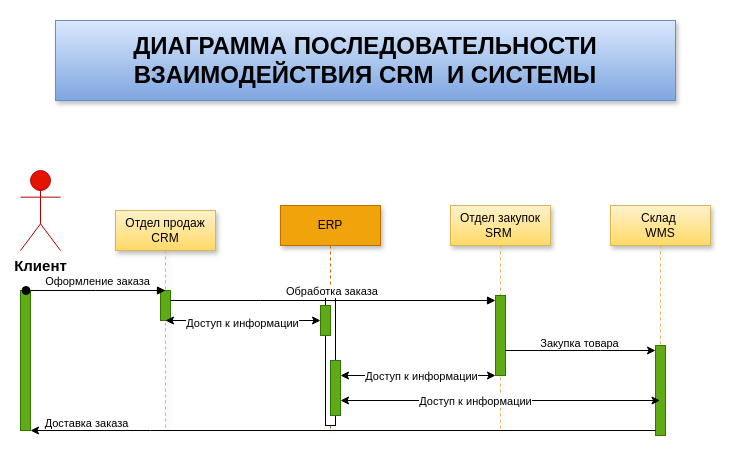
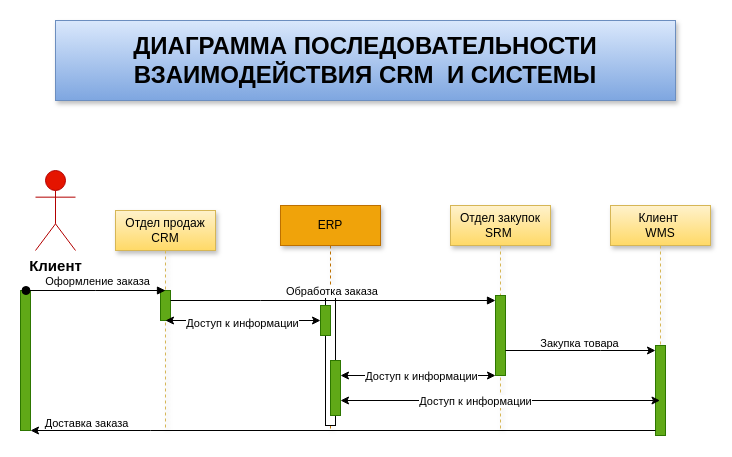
- <mxCell id="9" value="&lt;font style=&quot;font-size: 15px;&quot;&gt;Клиент&lt;/font&gt;" style="shape=umlActor;verticalLabelPosition=bottom;verticalAlign=top;html=1;outlineConnect=0;fillColor=#e51400;fontColor=#000000;strokeColor=#B20000;fontStyle=1" parent="1" vertex="1"><mxGeometry x="20" y="170" width="40" height="80" as="geometry" /></mxCell>
+ <mxCell id="9" value="&lt;font style=&quot;font-size: 15px;&quot;&gt;Клиент&lt;/font&gt;" style="shape=umlActor;verticalLabelPosition=bottom;verticalAlign=top;html=1;outlineConnect=0;fillColor=#e51400;fontColor=#000000;strokeColor=#B20000;fontStyle=1" parent="1" vertex="1"><mxGeometry x="35" y="170" width="40" height="80" as="geometry" /></mxCell>
- <mxCell id="13" value="Склад&amp;nbsp;&lt;div&gt;WMS&lt;/div&gt;" style="shape=umlLifeline;perimeter=lifelinePerimeter;whiteSpace=wrap;html=1;container=0;dropTarget=0;collapsible=0;recursiveResize=0;outlineConnect=0;portConstraint=eastwest;newEdgeStyle={&quot;edgeStyle&quot;:&quot;elbowEdgeStyle&quot;,&quot;elbow&quot;:&quot;vertical&quot;,&quot;curved&quot;:0,&quot;rounded&quot;:0};fillColor=#fff2cc;gradientColor=#ffd966;strokeColor=#d6b656;shadow=1;" parent="1" vertex="1"><mxGeometry x="610" y="205" width="100" height="225" as="geometry" /></mxCell>
+ <mxCell id="13" value="Клиент&amp;nbsp;&lt;div&gt;WMS&lt;/div&gt;" style="shape=umlLifeline;perimeter=lifelinePerimeter;whiteSpace=wrap;html=1;container=0;dropTarget=0;collapsible=0;recursiveResize=0;outlineConnect=0;portConstraint=eastwest;newEdgeStyle={&quot;edgeStyle&quot;:&quot;elbowEdgeStyle&quot;,&quot;elbow&quot;:&quot;vertical&quot;,&quot;curved&quot;:0,&quot;rounded&quot;:0};fillColor=#fff2cc;gradientColor=#ffd966;strokeColor=#d6b656;shadow=1;" parent="1" vertex="1"><mxGeometry x="610" y="205" width="100" height="225" as="geometry" /></mxCell>
